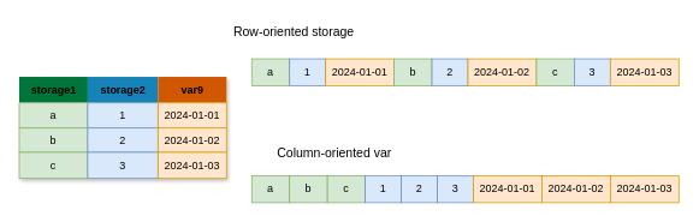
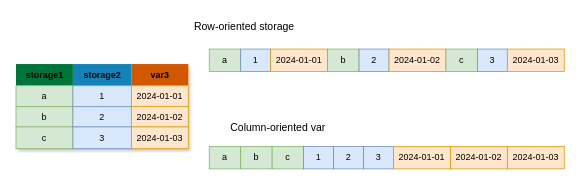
- <mxCell id="6" value="var9" style="connectable=0;recursiveResize=0;strokeColor=inherit;fillColor=#D15700;align=center;fontStyle=1;fontColor=#000000;html=1;" vertex="1" parent="3"><mxGeometry x="154" width="76" height="29" as="geometry"><mxRectangle width="76" height="29" as="alternateBounds" /></mxGeometry></mxCell>
+ <mxCell id="6" value="var3" style="connectable=0;recursiveResize=0;strokeColor=inherit;fillColor=#D15700;align=center;fontStyle=1;fontColor=#000000;html=1;" vertex="1" parent="3"><mxGeometry x="154" width="76" height="29" as="geometry"><mxRectangle width="76" height="29" as="alternateBounds" /></mxGeometry></mxCell>
